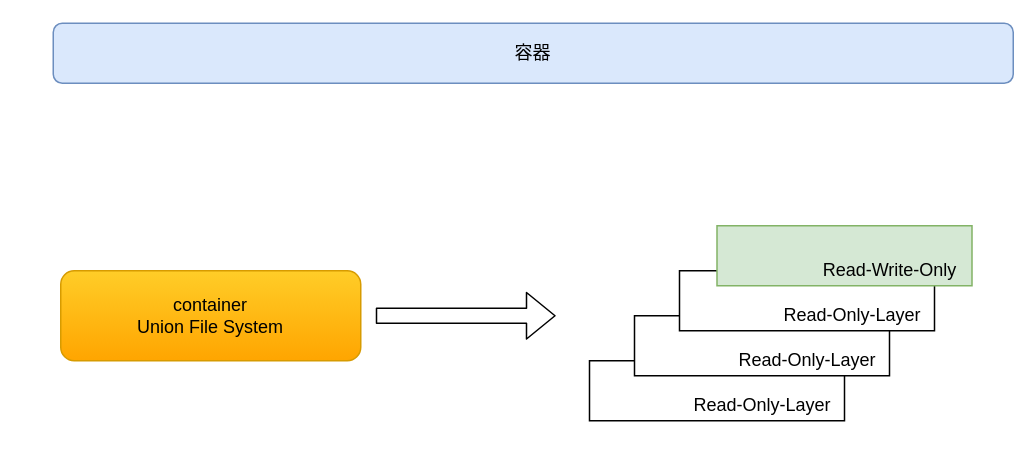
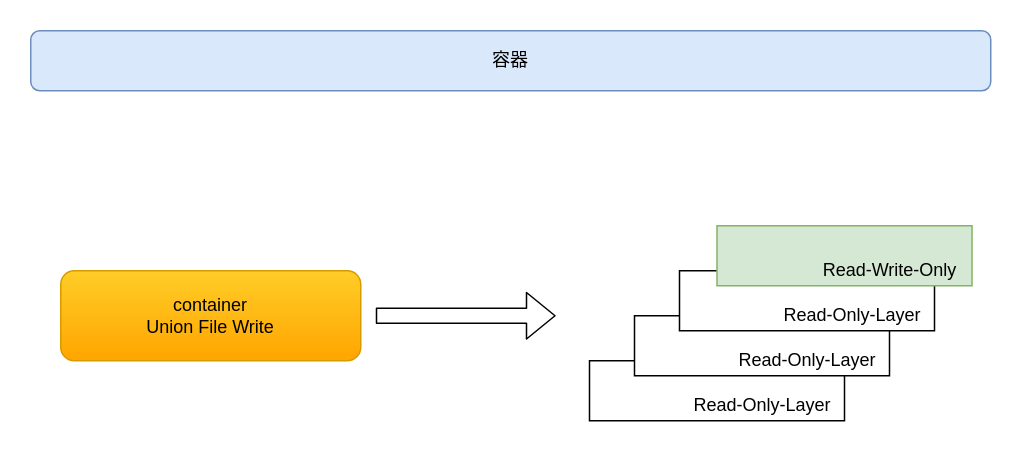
- <mxCell id="2" value="容器" style="rounded=1;whiteSpace=wrap;html=1;fillColor=#dae8fc;strokeColor=#6c8ebf;" parent="1" vertex="1"><mxGeometry x="35" y="15" width="640" height="40" as="geometry" /></mxCell>
+ <mxCell id="2" value="容器" style="rounded=1;whiteSpace=wrap;html=1;fillColor=#dae8fc;strokeColor=#6c8ebf;" parent="1" vertex="1"><mxGeometry x="20" y="20" width="640" height="40" as="geometry" /></mxCell>
- <mxCell id="3" value="container&lt;br&gt;Union File System&lt;br&gt;" style="rounded=1;whiteSpace=wrap;html=1;gradientColor=#ffa500;fillColor=#ffcd28;strokeColor=#d79b00;" parent="1" vertex="1"><mxGeometry x="40" y="180" width="200" height="60" as="geometry" /></mxCell>
+ <mxCell id="3" value="container&lt;br&gt;Union File Write&lt;br&gt;" style="rounded=1;whiteSpace=wrap;html=1;gradientColor=#ffa500;fillColor=#ffcd28;strokeColor=#d79b00;" parent="1" vertex="1"><mxGeometry x="40" y="180" width="200" height="60" as="geometry" /></mxCell>
